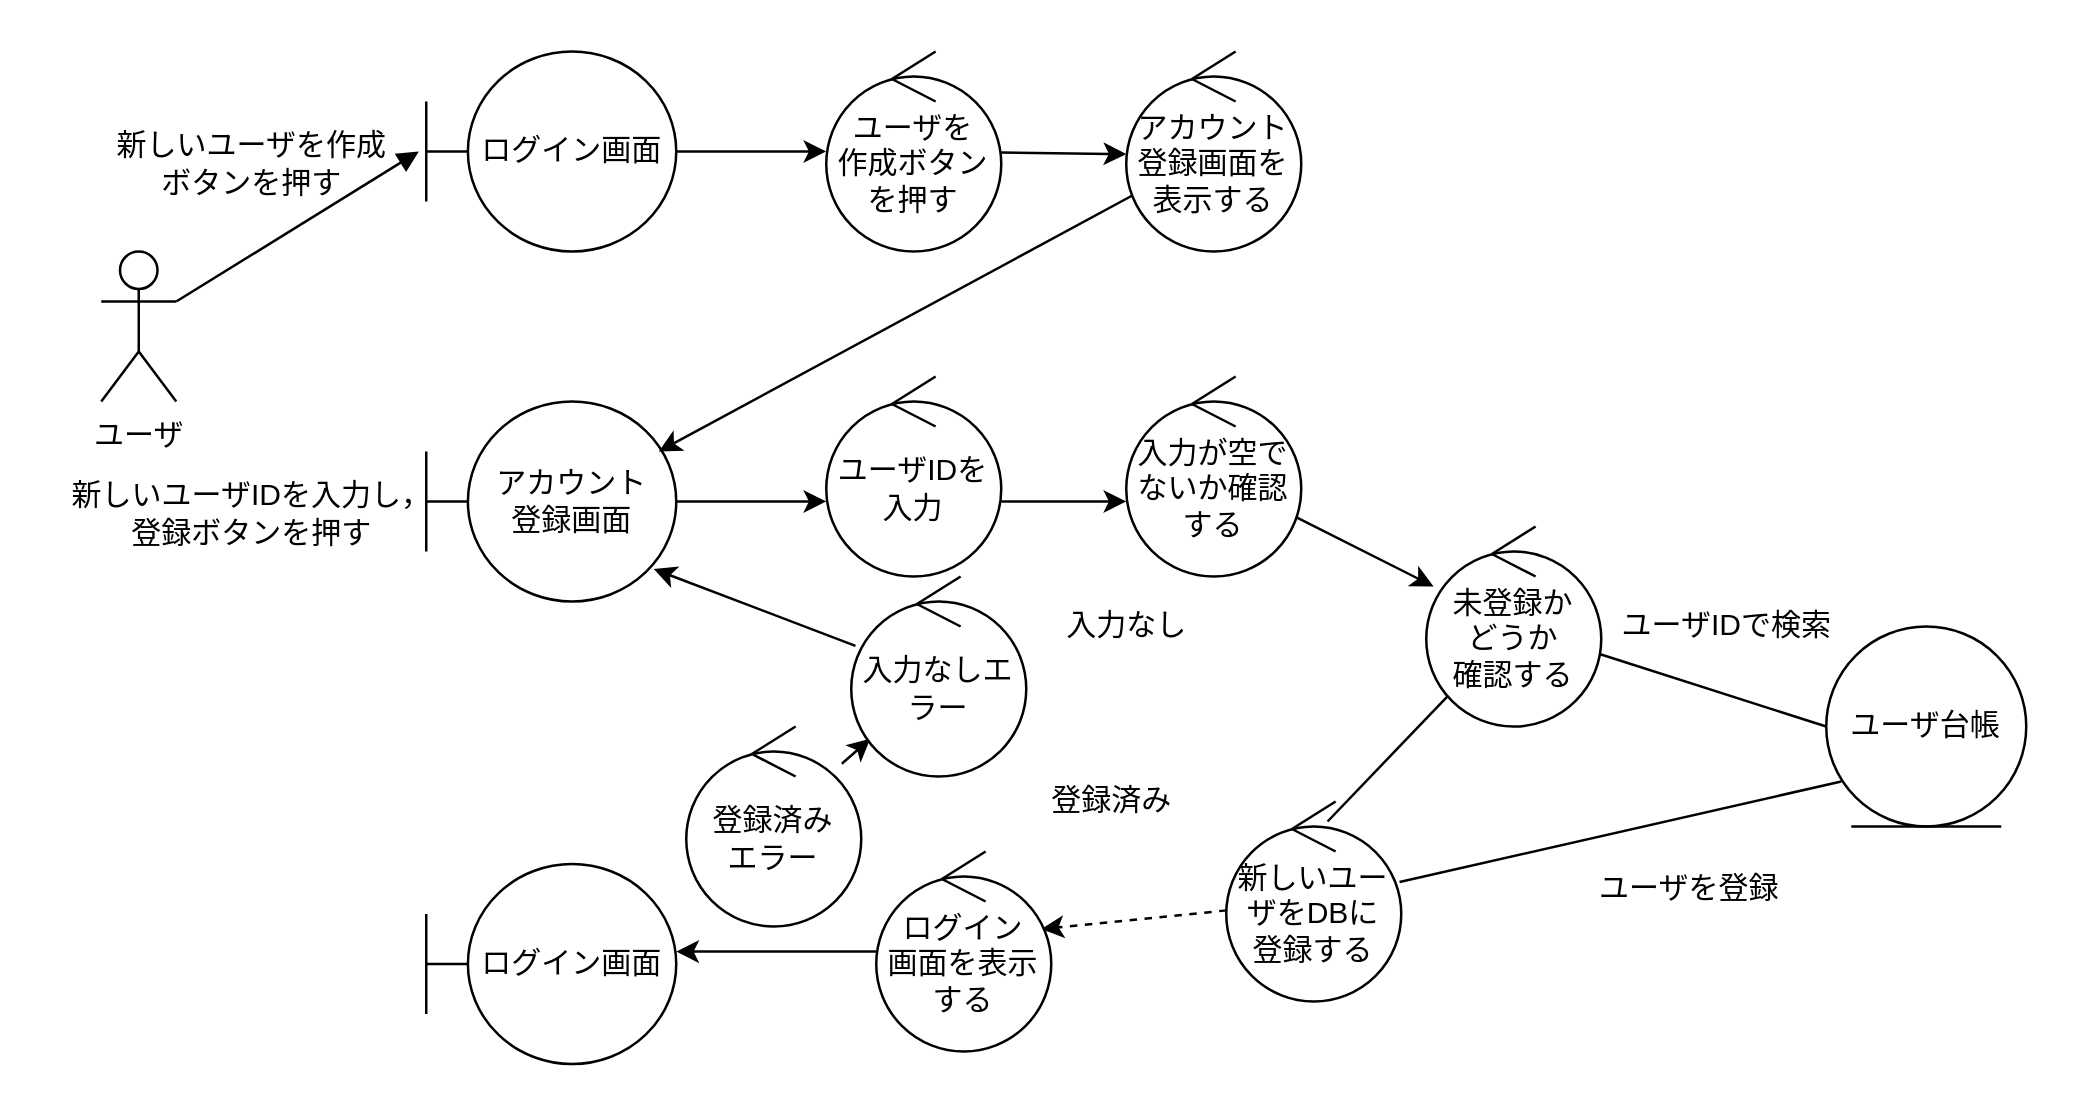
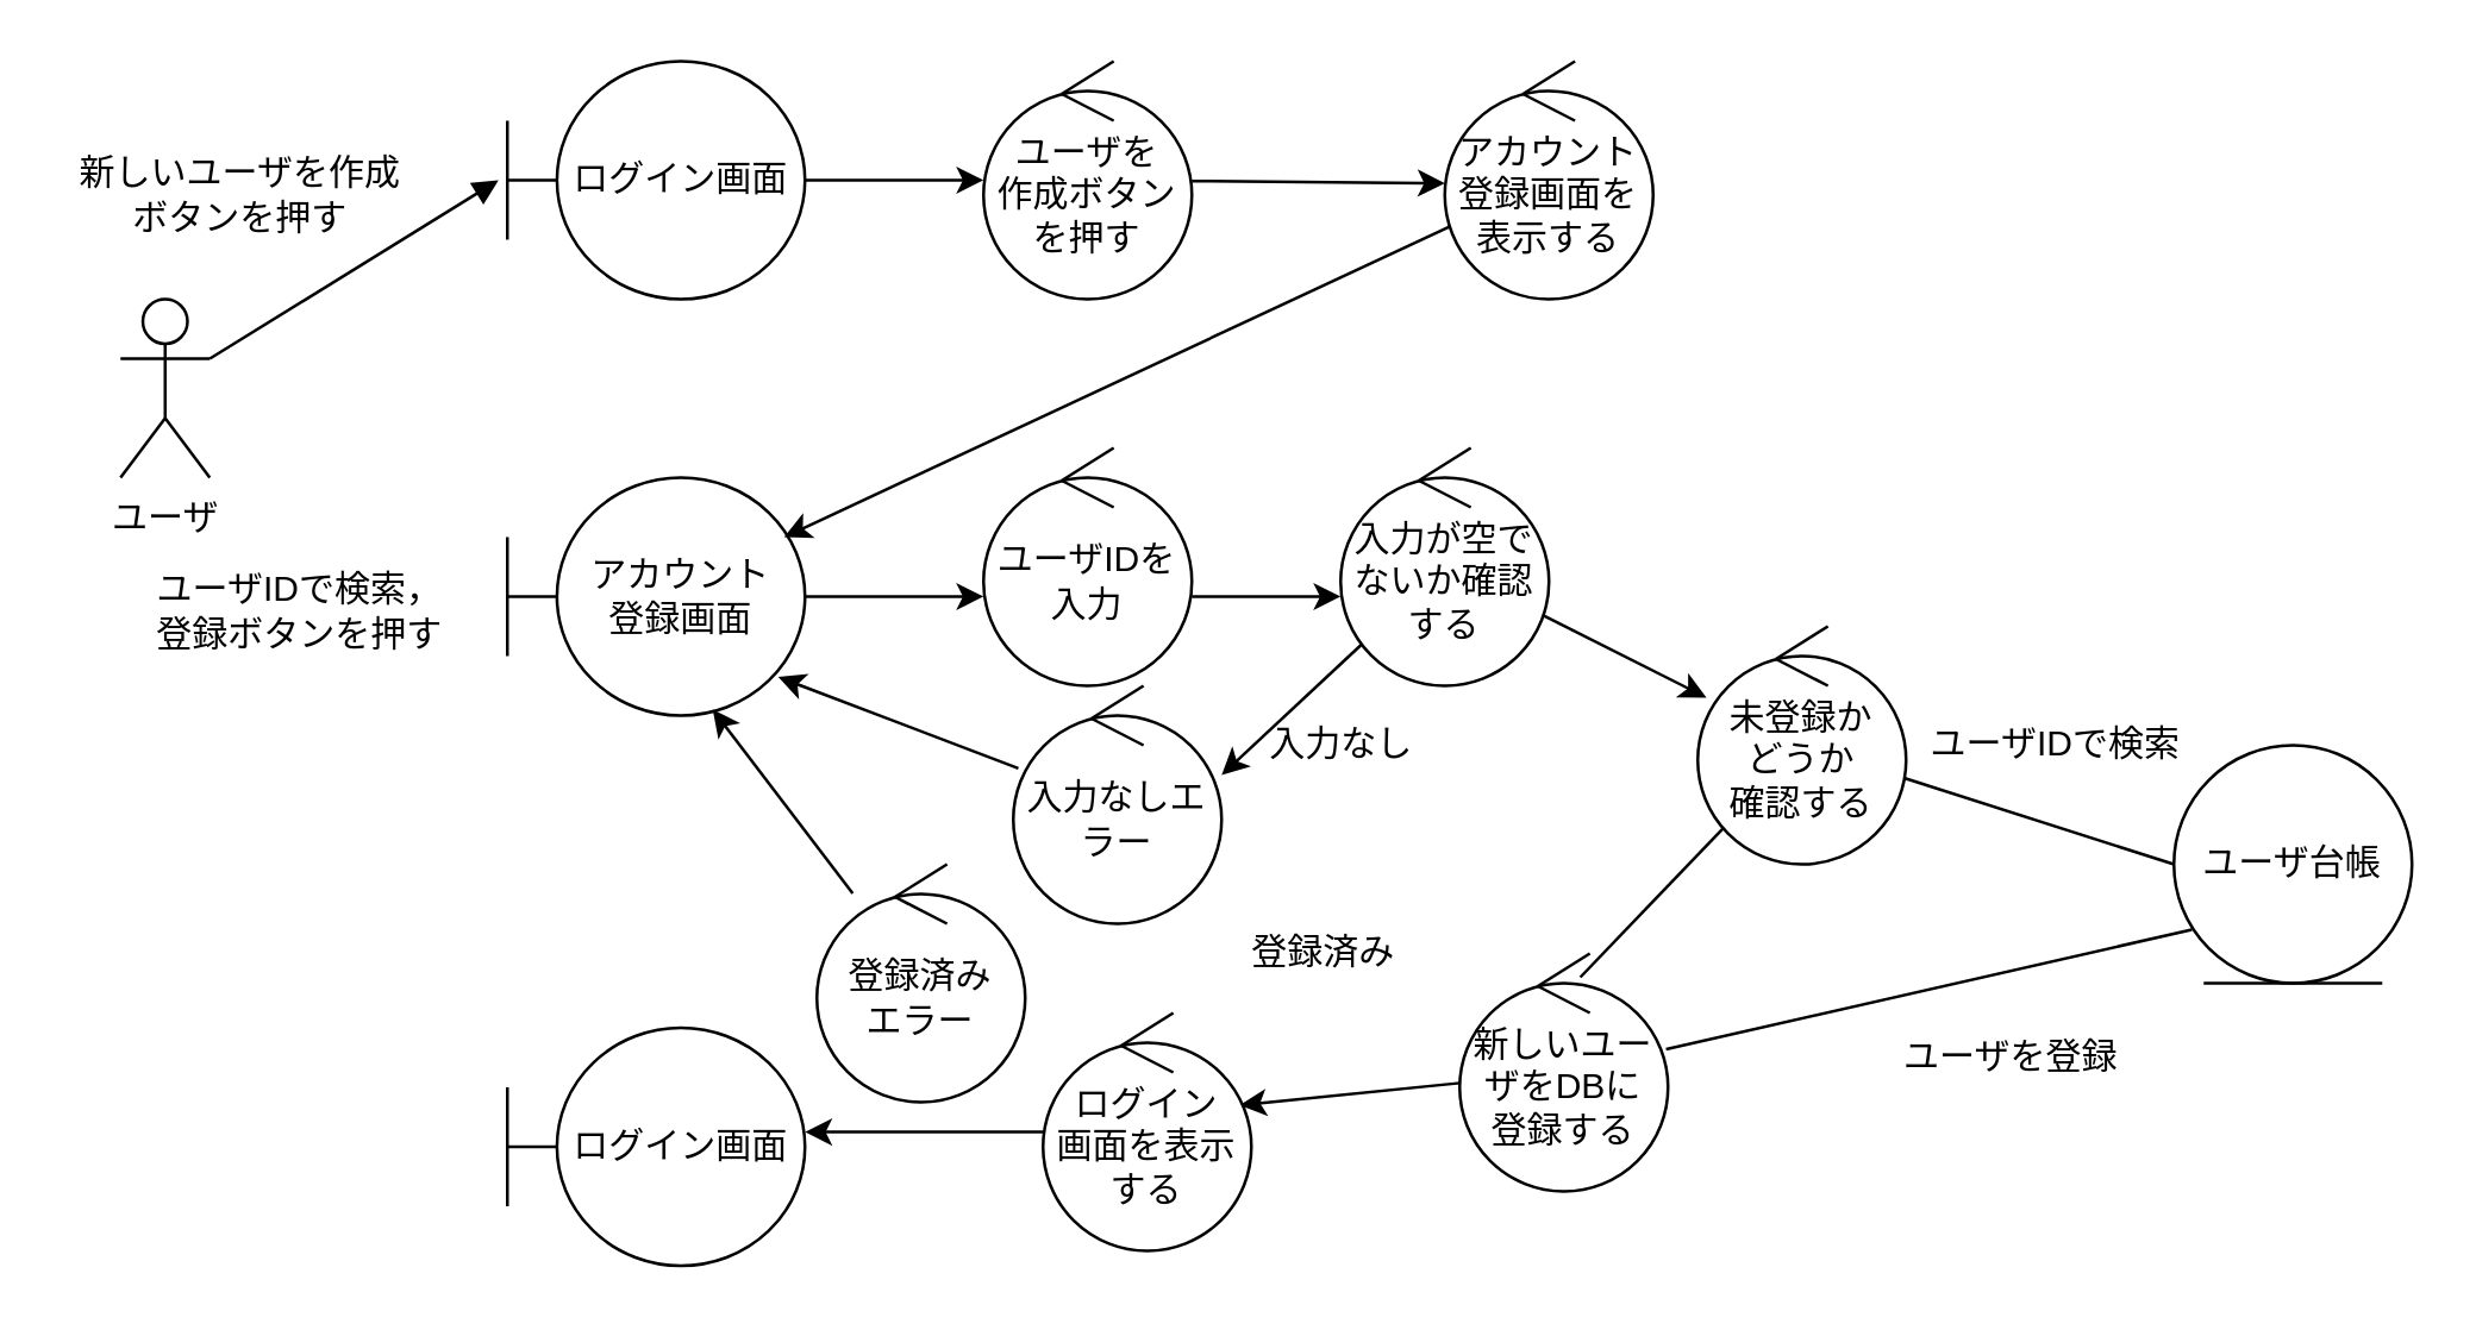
- <mxCell id="19" value="アカウント登録画面を表示する" style="ellipse;shape=umlControl;whiteSpace=wrap;html=1;" vertex="1" parent="1"><mxGeometry x="450" y="20" width="70" height="80" as="geometry" /></mxCell>
+ <mxCell id="19" value="アカウント登録画面を表示する" style="ellipse;shape=umlControl;whiteSpace=wrap;html=1;" vertex="1" parent="1"><mxGeometry x="485" y="20" width="70" height="80" as="geometry" /></mxCell>
- <mxCell id="9" value="新しいユーザを作成&lt;br&gt;ボタンを押す" style="text;html=1;align=center;verticalAlign=middle;resizable=0;points=[];autosize=1;" vertex="1" parent="1"><mxGeometry x="40" y="50" width="120" height="30" as="geometry" /></mxCell>
+ <mxCell id="9" value="新しいユーザを作成&lt;br&gt;ボタンを押す" style="text;html=1;align=center;verticalAlign=middle;resizable=0;points=[];autosize=1;" vertex="1" parent="1"><mxGeometry x="20" y="50" width="120" height="30" as="geometry" /></mxCell>
- <mxCell id="14" value="新しいユーザIDを入力し，&lt;br&gt;登録ボタンを押す" style="text;html=1;align=center;verticalAlign=middle;resizable=0;points=[];autosize=1;" vertex="1" parent="1"><mxGeometry x="20" y="190" width="160" height="30" as="geometry" /></mxCell>
+ <mxCell id="14" value="ユーザIDで検索，&lt;br&gt;登録ボタンを押す" style="text;html=1;align=center;verticalAlign=middle;resizable=0;points=[];autosize=1;" vertex="1" parent="1"><mxGeometry x="20" y="190" width="160" height="30" as="geometry" /></mxCell>
+ <mxCell id="32" style="edgeStyle=none;html=1;entryX=1;entryY=0.375;entryDx=0;entryDy=0;entryPerimeter=0;endArrow=classic;endFill=1;" edge="1" parent="1" source="33" target="35"><mxGeometry relative="1" as="geometry" /></mxCell>
- <mxCell id="21" style="edgeStyle=none;html=1;endArrow=classic;endFill=1;" edge="1" parent="1" source="22" target="35"><mxGeometry relative="1" as="geometry" /></mxCell>
+ <mxCell id="21" style="edgeStyle=none;html=1;entryX=0.69;entryY=0.975;entryDx=0;entryDy=0;entryPerimeter=0;endArrow=classic;endFill=1;" edge="1" parent="1" source="22" target="13"><mxGeometry relative="1" as="geometry" /></mxCell>
- <mxCell id="25" style="edgeStyle=none;html=1;entryX=0.943;entryY=0.388;entryDx=0;entryDy=0;entryPerimeter=0;endArrow=classic;endFill=1;dashed=1;" edge="1" parent="1" source="26" target="30"><mxGeometry relative="1" as="geometry" /></mxCell>
+ <mxCell id="25" style="edgeStyle=none;html=1;entryX=0.943;entryY=0.388;entryDx=0;entryDy=0;entryPerimeter=0;endArrow=classic;endFill=1;" edge="1" parent="1" source="26" target="30"><mxGeometry relative="1" as="geometry" /></mxCell>
